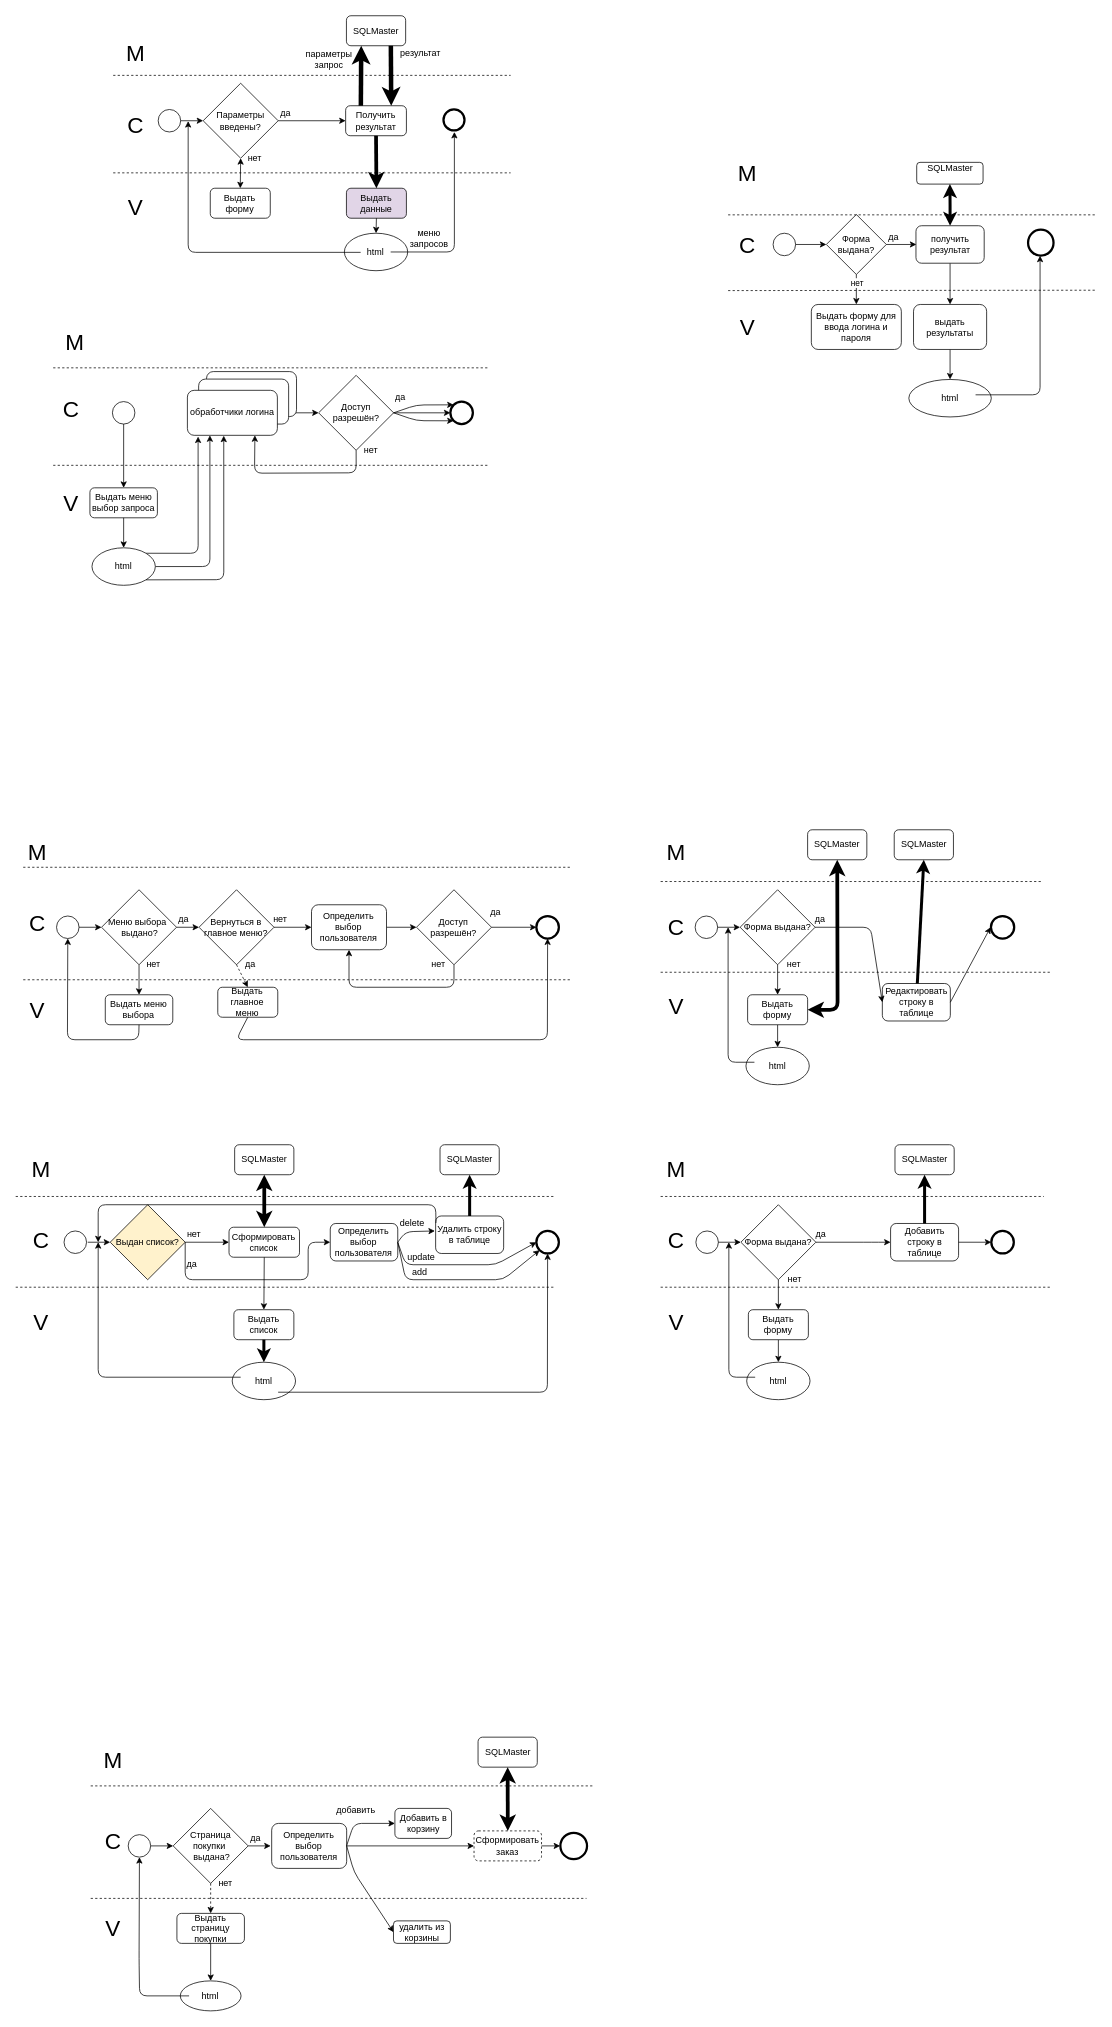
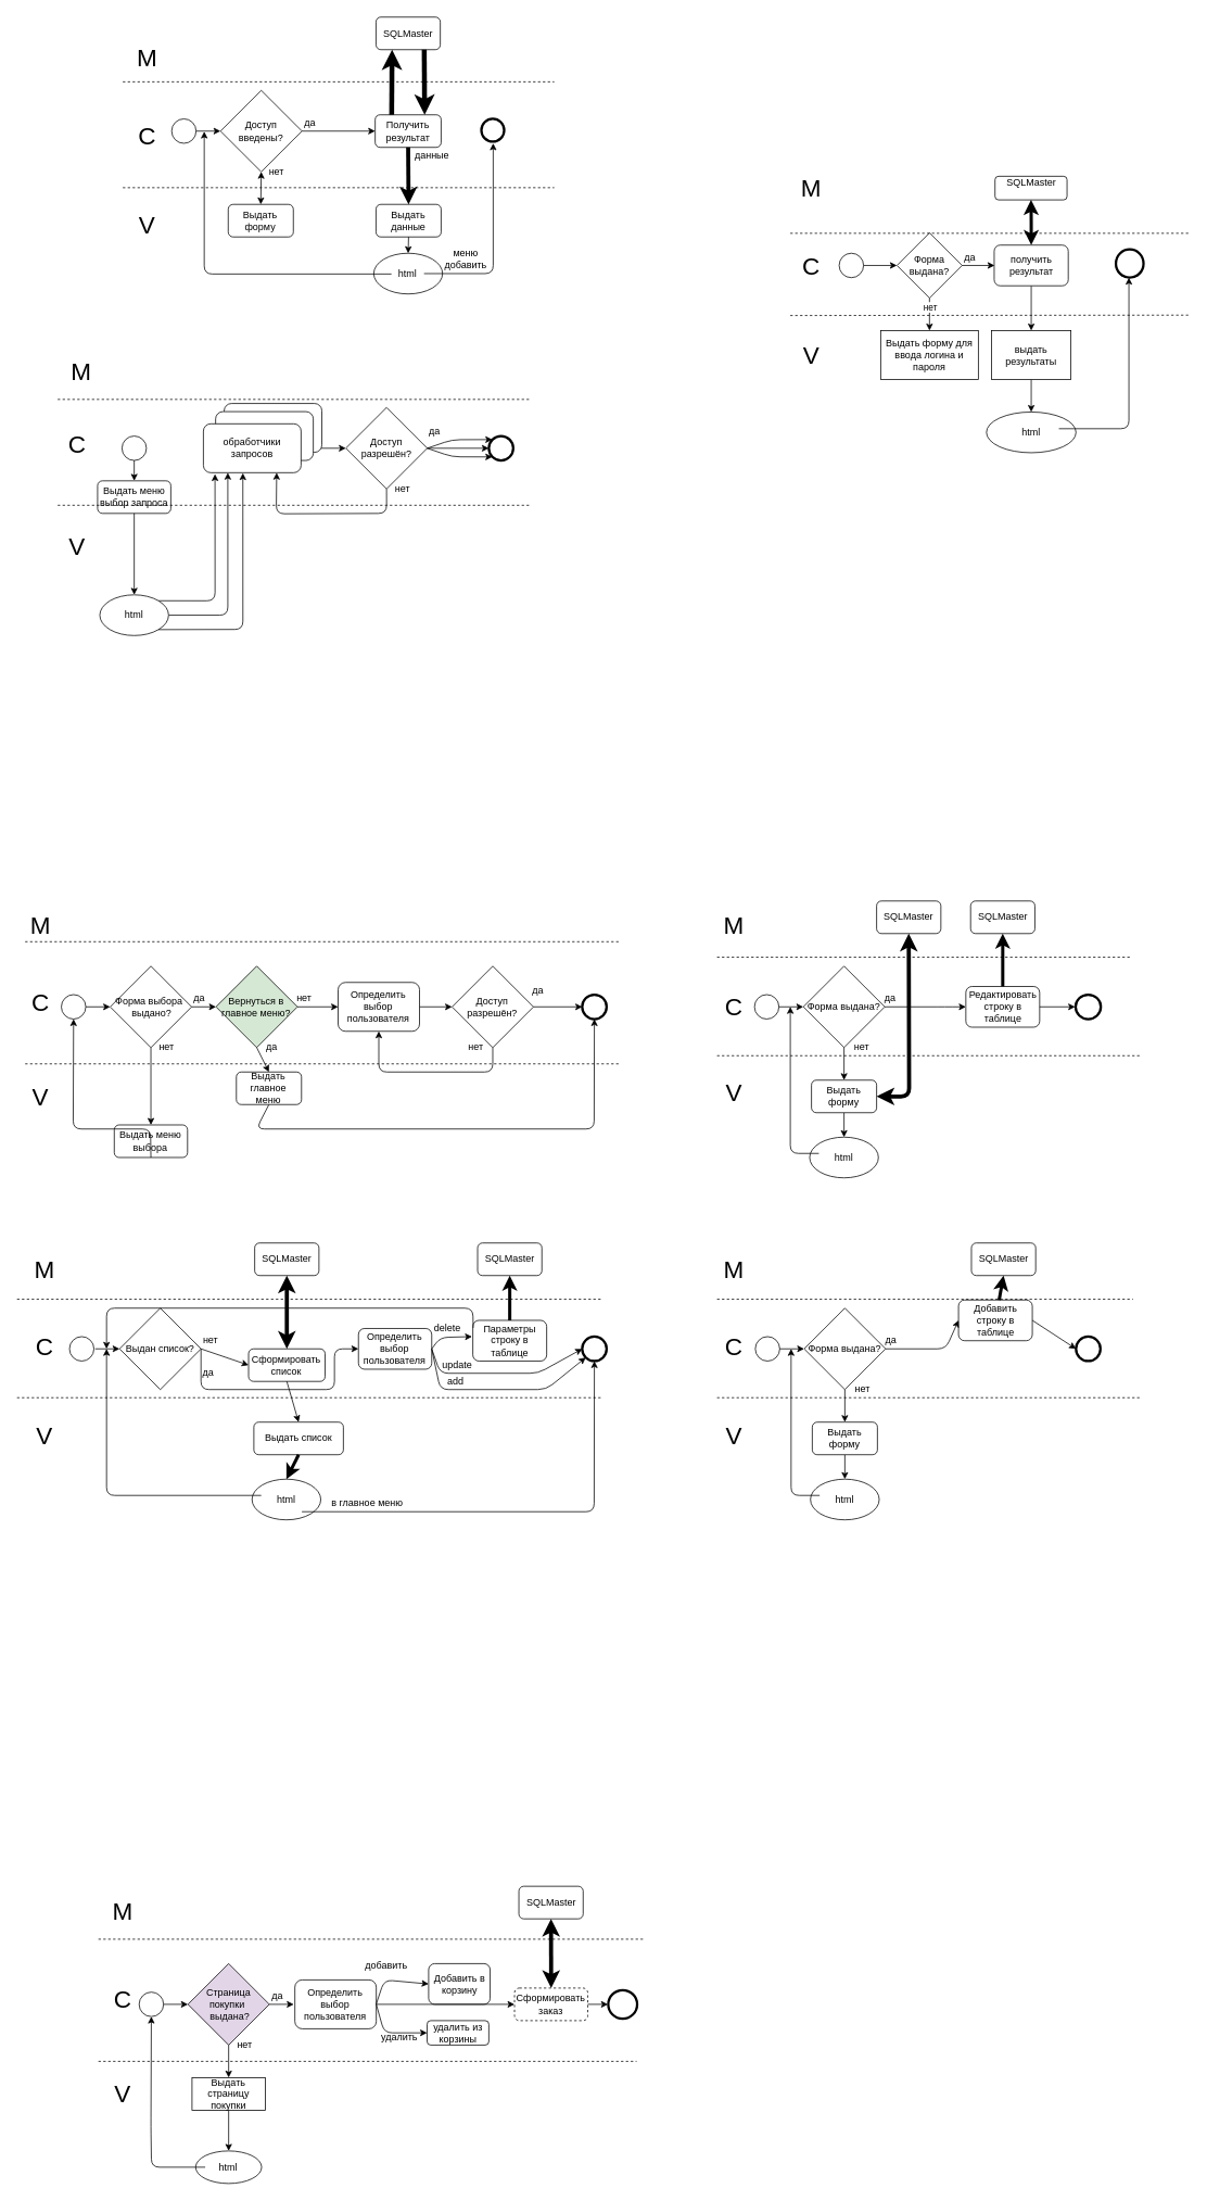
- <mxCell id="9" value="результат" style="text;html=1;strokeColor=none;fillColor=none;align=center;verticalAlign=middle;whiteSpace=wrap;rounded=0;" parent="1" vertex="1"><mxGeometry x="520" y="60.5" width="80" height="20" as="geometry" /></mxCell>
- <mxCell id="8" value="параметры&lt;br&gt;запрос" style="text;html=1;strokeColor=none;fillColor=none;align=center;verticalAlign=middle;whiteSpace=wrap;rounded=0;" parent="1" vertex="1"><mxGeometry x="380" y="66" width="116" height="25.5" as="geometry" /></mxCell>
- <mxCell id="2" value="Параметры&lt;br&gt;введены?" style="rhombus;whiteSpace=wrap;html=1;" parent="1" vertex="1"><mxGeometry x="270" y="110.5" width="100" height="100" as="geometry" /></mxCell>
+ <mxCell id="2" value="Доступ&lt;br&gt;введены?" style="rhombus;whiteSpace=wrap;html=1;" parent="1" vertex="1"><mxGeometry x="270" y="110.5" width="100" height="100" as="geometry" /></mxCell>
+ <mxCell id="12" value="данные" style="text;html=1;strokeColor=none;fillColor=none;align=center;verticalAlign=middle;whiteSpace=wrap;rounded=0;" parent="1" vertex="1"><mxGeometry x="500" y="180.5" width="60" height="20" as="geometry" /></mxCell>
- <mxCell id="10" value="Выдать данные" style="rounded=1;whiteSpace=wrap;html=1;fillColor=#e1d5e7;" parent="1" vertex="1"><mxGeometry x="461.03" y="250.5" width="80" height="40" as="geometry" /></mxCell>
+ <mxCell id="10" value="Выдать данные" style="rounded=1;whiteSpace=wrap;html=1;" parent="1" vertex="1"><mxGeometry x="461.03" y="250.5" width="80" height="40" as="geometry" /></mxCell>
- <mxCell id="52" value="меню запросов" style="text;html=1;strokeColor=none;fillColor=none;align=center;verticalAlign=middle;whiteSpace=wrap;rounded=0;" parent="1" vertex="1"><mxGeometry x="538.97" y="305.5" width="65.35" height="25" as="geometry" /></mxCell>
+ <mxCell id="52" value="меню добавить" style="text;html=1;strokeColor=none;fillColor=none;align=center;verticalAlign=middle;whiteSpace=wrap;rounded=0;" parent="1" vertex="1"><mxGeometry x="538.97" y="305.5" width="65.35" height="25" as="geometry" /></mxCell>
- <mxCell id="28" value="Выдать форму для ввода логина и пароля" style="rounded=1;whiteSpace=wrap;html=1;" parent="1" vertex="1"><mxGeometry x="1081" y="405.5" width="120" height="60" as="geometry" /></mxCell>
+ <mxCell id="28" value="Выдать форму для ввода логина и пароля" style="whiteSpace=wrap;html=1;rounded=0;" parent="1" vertex="1"><mxGeometry x="1081" y="405.5" width="120" height="60" as="geometry" /></mxCell>
- <mxCell id="30" value="выдать результаты" style="rounded=1;whiteSpace=wrap;html=1;" parent="1" vertex="1"><mxGeometry x="1217.25" y="405.5" width="97.5" height="60" as="geometry" /></mxCell>
+ <mxCell id="30" value="выдать результаты" style="whiteSpace=wrap;html=1;rounded=0;" parent="1" vertex="1"><mxGeometry x="1217.25" y="405.5" width="97.5" height="60" as="geometry" /></mxCell>
- <mxCell id="87" value="обработчики логина" style="rounded=1;whiteSpace=wrap;html=1;" parent="1" vertex="1"><mxGeometry x="248.97" y="520" width="120" height="60" as="geometry" /></mxCell>
+ <mxCell id="87" value="обработчики запросов" style="rounded=1;whiteSpace=wrap;html=1;" parent="1" vertex="1"><mxGeometry x="248.97" y="520" width="120" height="60" as="geometry" /></mxCell>
- <mxCell id="16" value="Выдать меню выбор запроса" style="rounded=1;whiteSpace=wrap;html=1;" parent="1" vertex="1"><mxGeometry x="118.97" y="650" width="90" height="40" as="geometry" /></mxCell>
+ <mxCell id="16" value="Выдать меню выбор запроса" style="rounded=1;whiteSpace=wrap;html=1;" parent="1" vertex="1"><mxGeometry x="118.97" y="590" width="90" height="40" as="geometry" /></mxCell>
- <mxCell id="60" value="Меню выбора&amp;nbsp;&lt;br&gt;&amp;nbsp;выдано?" style="rhombus;whiteSpace=wrap;html=1;" parent="1" vertex="1"><mxGeometry x="134.48" y="1186" width="100" height="100" as="geometry" /></mxCell>
+ <mxCell id="60" value="Форма выбора&amp;nbsp;&lt;br&gt;&amp;nbsp;выдано?" style="rhombus;whiteSpace=wrap;html=1;" parent="1" vertex="1"><mxGeometry x="134.48" y="1186" width="100" height="100" as="geometry" /></mxCell>
- <mxCell id="61" value="Вернуться в главное меню?" style="rhombus;whiteSpace=wrap;html=1;" parent="1" vertex="1"><mxGeometry x="264.48" y="1186" width="100" height="100" as="geometry" /></mxCell>
+ <mxCell id="61" value="Вернуться в главное меню?" style="rhombus;whiteSpace=wrap;html=1;fillColor=#d5e8d4;" parent="1" vertex="1"><mxGeometry x="264.48" y="1186" width="100" height="100" as="geometry" /></mxCell>
- <mxCell id="65" value="" style="endArrow=classic;html=1;exitX=0.5;exitY=1;exitDx=0;exitDy=0;entryX=0.5;entryY=0;entryDx=0;entryDy=0;dashed=1;" parent="1" source="61" target="64" edge="1"><mxGeometry width="50" height="50" relative="1" as="geometry"><mxPoint x="444.48" y="1236" as="sourcePoint" /><mxPoint x="494.48" y="1186" as="targetPoint" /></mxGeometry></mxCell>
+ <mxCell id="65" value="" style="endArrow=classic;html=1;exitX=0.5;exitY=1;exitDx=0;exitDy=0;entryX=0.5;entryY=0;entryDx=0;entryDy=0;" parent="1" source="61" target="64" edge="1"><mxGeometry width="50" height="50" relative="1" as="geometry"><mxPoint x="444.48" y="1236" as="sourcePoint" /><mxPoint x="494.48" y="1186" as="targetPoint" /></mxGeometry></mxCell>
- <mxCell id="132" value="Редактировать строку в таблице" style="rounded=1;whiteSpace=wrap;html=1;" parent="1" vertex="1"><mxGeometry x="1175.66" y="1311" width="90.68" height="50" as="geometry" /></mxCell>
+ <mxCell id="132" value="Редактировать строку в таблице" style="rounded=1;whiteSpace=wrap;html=1;" parent="1" vertex="1"><mxGeometry x="1185.66" y="1211" width="90.68" height="50" as="geometry" /></mxCell>
- <mxCell id="67" value="Выдать меню выбора" style="rounded=1;whiteSpace=wrap;html=1;" parent="1" vertex="1"><mxGeometry x="139.48" y="1326" width="90" height="40" as="geometry" /></mxCell>
+ <mxCell id="67" value="Выдать меню выбора" style="rounded=1;whiteSpace=wrap;html=1;" parent="1" vertex="1"><mxGeometry x="139.48" y="1381" width="90" height="40" as="geometry" /></mxCell>
- <mxCell id="110" value="Удалить строку в таблице" style="rounded=1;whiteSpace=wrap;html=1;" parent="1" vertex="1"><mxGeometry x="580" y="1621" width="90.68" height="50" as="geometry" /></mxCell>
+ <mxCell id="110" value="Параметры строку в таблице" style="rounded=1;whiteSpace=wrap;html=1;" parent="1" vertex="1"><mxGeometry x="580" y="1621" width="90.68" height="50" as="geometry" /></mxCell>
- <mxCell id="90" value="Выдан список?" style="rhombus;whiteSpace=wrap;html=1;fillColor=#fff2cc;" parent="1" vertex="1"><mxGeometry x="146.03" y="1606" width="100" height="100" as="geometry" /></mxCell>
+ <mxCell id="90" value="Выдан список?" style="rhombus;whiteSpace=wrap;html=1;" parent="1" vertex="1"><mxGeometry x="146.03" y="1606" width="100" height="100" as="geometry" /></mxCell>
- <mxCell id="92" value="Сформировать список" style="rounded=1;whiteSpace=wrap;html=1;" parent="1" vertex="1"><mxGeometry x="304.48" y="1636" width="93.97" height="40" as="geometry" /></mxCell>
+ <mxCell id="92" value="Сформировать список" style="rounded=1;whiteSpace=wrap;html=1;" parent="1" vertex="1"><mxGeometry x="304.48" y="1656" width="93.97" height="40" as="geometry" /></mxCell>
- <mxCell id="149" value="Добавить строку в таблице" style="rounded=1;whiteSpace=wrap;html=1;" parent="1" vertex="1"><mxGeometry x="1186.66" y="1631" width="90.68" height="50" as="geometry" /></mxCell>
+ <mxCell id="149" value="Добавить строку в таблице" style="rounded=1;whiteSpace=wrap;html=1;" parent="1" vertex="1"><mxGeometry x="1176.66" y="1596" width="90.68" height="50" as="geometry" /></mxCell>
- <mxCell id="94" value="Выдать список" style="rounded=1;whiteSpace=wrap;html=1;" parent="1" vertex="1"><mxGeometry x="310.95" y="1746" width="80" height="40" as="geometry" /></mxCell>
+ <mxCell id="94" value="Выдать список" style="rounded=1;whiteSpace=wrap;html=1;" parent="1" vertex="1"><mxGeometry x="310.95" y="1746" width="110" height="40" as="geometry" /></mxCell>
+ <mxCell id="103" value="в главное меню" style="text;html=1;strokeColor=none;fillColor=none;align=center;verticalAlign=middle;whiteSpace=wrap;rounded=0;" parent="1" vertex="1"><mxGeometry x="393.45" y="1836" width="115" height="20" as="geometry" /></mxCell>
- <mxCell id="168" value="Добавить в корзину" style="rounded=1;whiteSpace=wrap;html=1;" parent="1" vertex="1"><mxGeometry x="525.68" y="2411" width="75.52" height="40" as="geometry" /></mxCell>
+ <mxCell id="168" value="Добавить в корзину" style="rounded=1;whiteSpace=wrap;html=1;" parent="1" vertex="1"><mxGeometry x="525.68" y="2411" width="75.52" height="50" as="geometry" /></mxCell>
- <mxCell id="155" value="Страница покупки&amp;nbsp;&lt;br&gt;&amp;nbsp;выдана?" style="rhombus;whiteSpace=wrap;html=1;" parent="1" vertex="1"><mxGeometry x="230" y="2411" width="100" height="100" as="geometry" /></mxCell>
+ <mxCell id="155" value="Страница покупки&amp;nbsp;&lt;br&gt;&amp;nbsp;выдана?" style="rhombus;whiteSpace=wrap;html=1;fillColor=#e1d5e7;" parent="1" vertex="1"><mxGeometry x="230" y="2411" width="100" height="100" as="geometry" /></mxCell>
+ <mxCell id="175" value="удалить" style="text;html=1;strokeColor=none;fillColor=none;align=center;verticalAlign=middle;whiteSpace=wrap;rounded=0;" parent="1" vertex="1"><mxGeometry x="461.84" y="2491" width="55.52" height="20" as="geometry" /></mxCell>
- <mxCell id="158" value="" style="endArrow=classic;html=1;exitX=0.5;exitY=1;exitDx=0;exitDy=0;entryX=0.5;entryY=0;entryDx=0;entryDy=0;dashed=1;" parent="1" source="155" target="157" edge="1"><mxGeometry width="50" height="50" relative="1" as="geometry"><mxPoint x="540" y="2451" as="sourcePoint" /><mxPoint x="590" y="2401" as="targetPoint" /></mxGeometry></mxCell>
+ <mxCell id="158" value="" style="endArrow=classic;html=1;exitX=0.5;exitY=1;exitDx=0;exitDy=0;entryX=0.5;entryY=0;entryDx=0;entryDy=0;" parent="1" source="155" target="157" edge="1"><mxGeometry width="50" height="50" relative="1" as="geometry"><mxPoint x="540" y="2451" as="sourcePoint" /><mxPoint x="590" y="2401" as="targetPoint" /></mxGeometry></mxCell>
- <mxCell id="157" value="Выдать страницу покупки" style="rounded=1;whiteSpace=wrap;html=1;" parent="1" vertex="1"><mxGeometry x="235" y="2551" width="90" height="40" as="geometry" /></mxCell>
+ <mxCell id="157" value="Выдать страницу покупки" style="whiteSpace=wrap;html=1;rounded=0;" parent="1" vertex="1"><mxGeometry x="235" y="2551" width="90" height="40" as="geometry" /></mxCell>
- <mxCell id="176" value="удалить из корзины" style="rounded=1;whiteSpace=wrap;html=1;" parent="1" vertex="1"><mxGeometry x="523.8" y="2561" width="75.85" height="30" as="geometry" /></mxCell>
+ <mxCell id="176" value="удалить из корзины" style="rounded=1;whiteSpace=wrap;html=1;" parent="1" vertex="1"><mxGeometry x="523.8" y="2481" width="75.85" height="30" as="geometry" /></mxCell>
